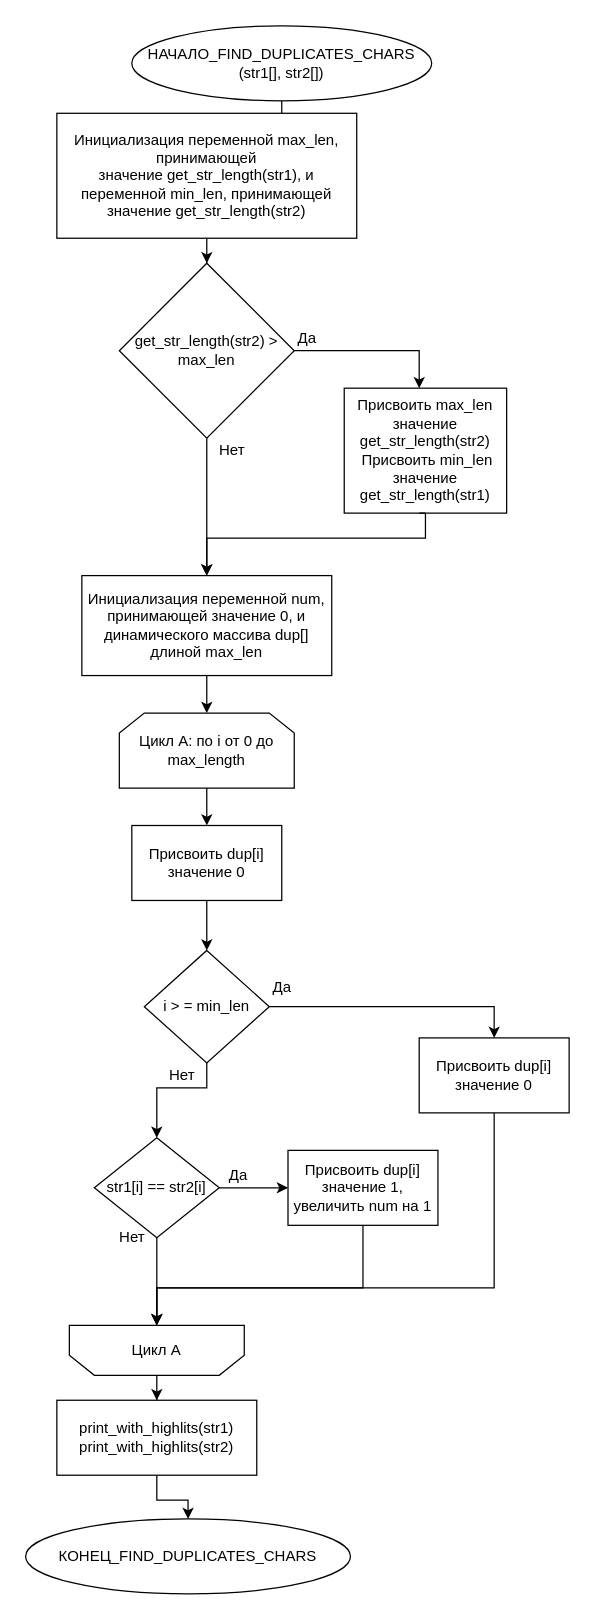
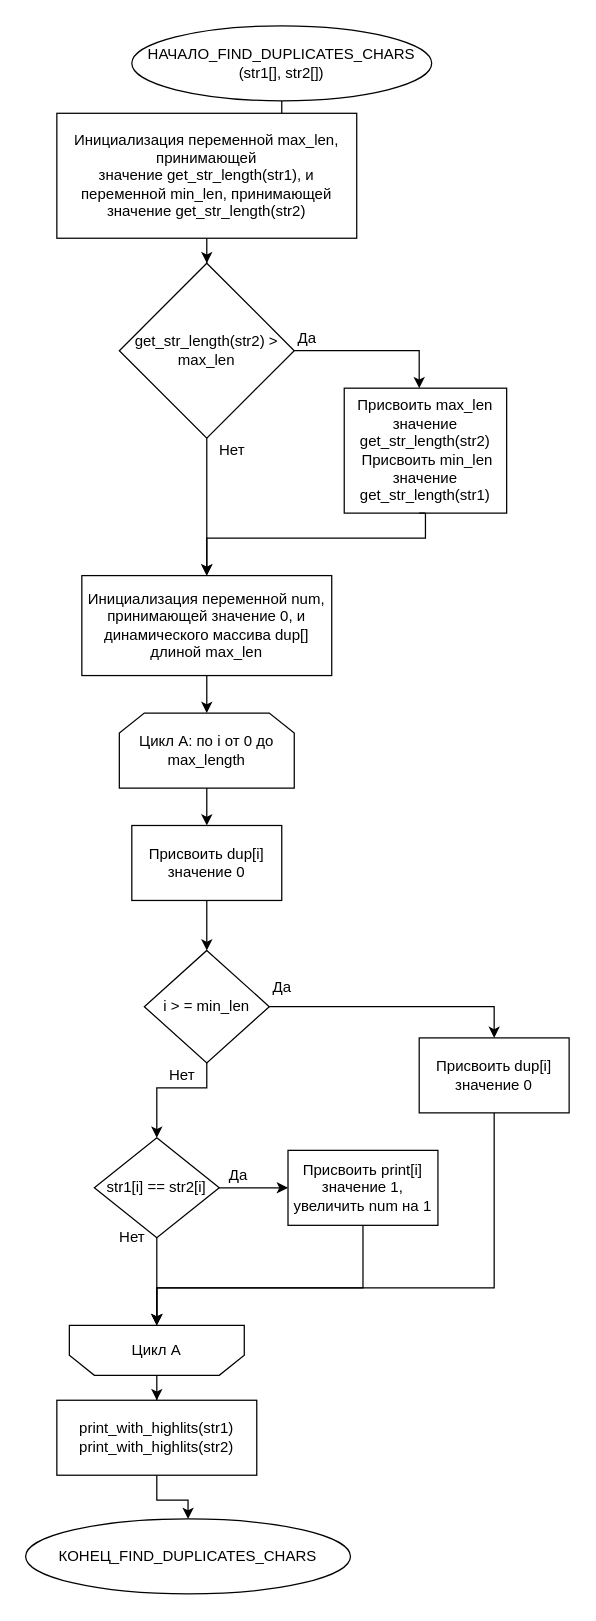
- <mxCell id="31" value="&lt;span&gt;Присвоить dup[i] значение 1, увеличить num на 1&lt;/span&gt;" style="whiteSpace=wrap;html=1;" vertex="1" parent="1"><mxGeometry x="230" y="920" width="120" height="60" as="geometry" /></mxCell>
+ <mxCell id="31" value="&lt;span&gt;Присвоить print[i] значение 1, увеличить num на 1&lt;/span&gt;" style="whiteSpace=wrap;html=1;" vertex="1" parent="1"><mxGeometry x="230" y="920" width="120" height="60" as="geometry" /></mxCell>
